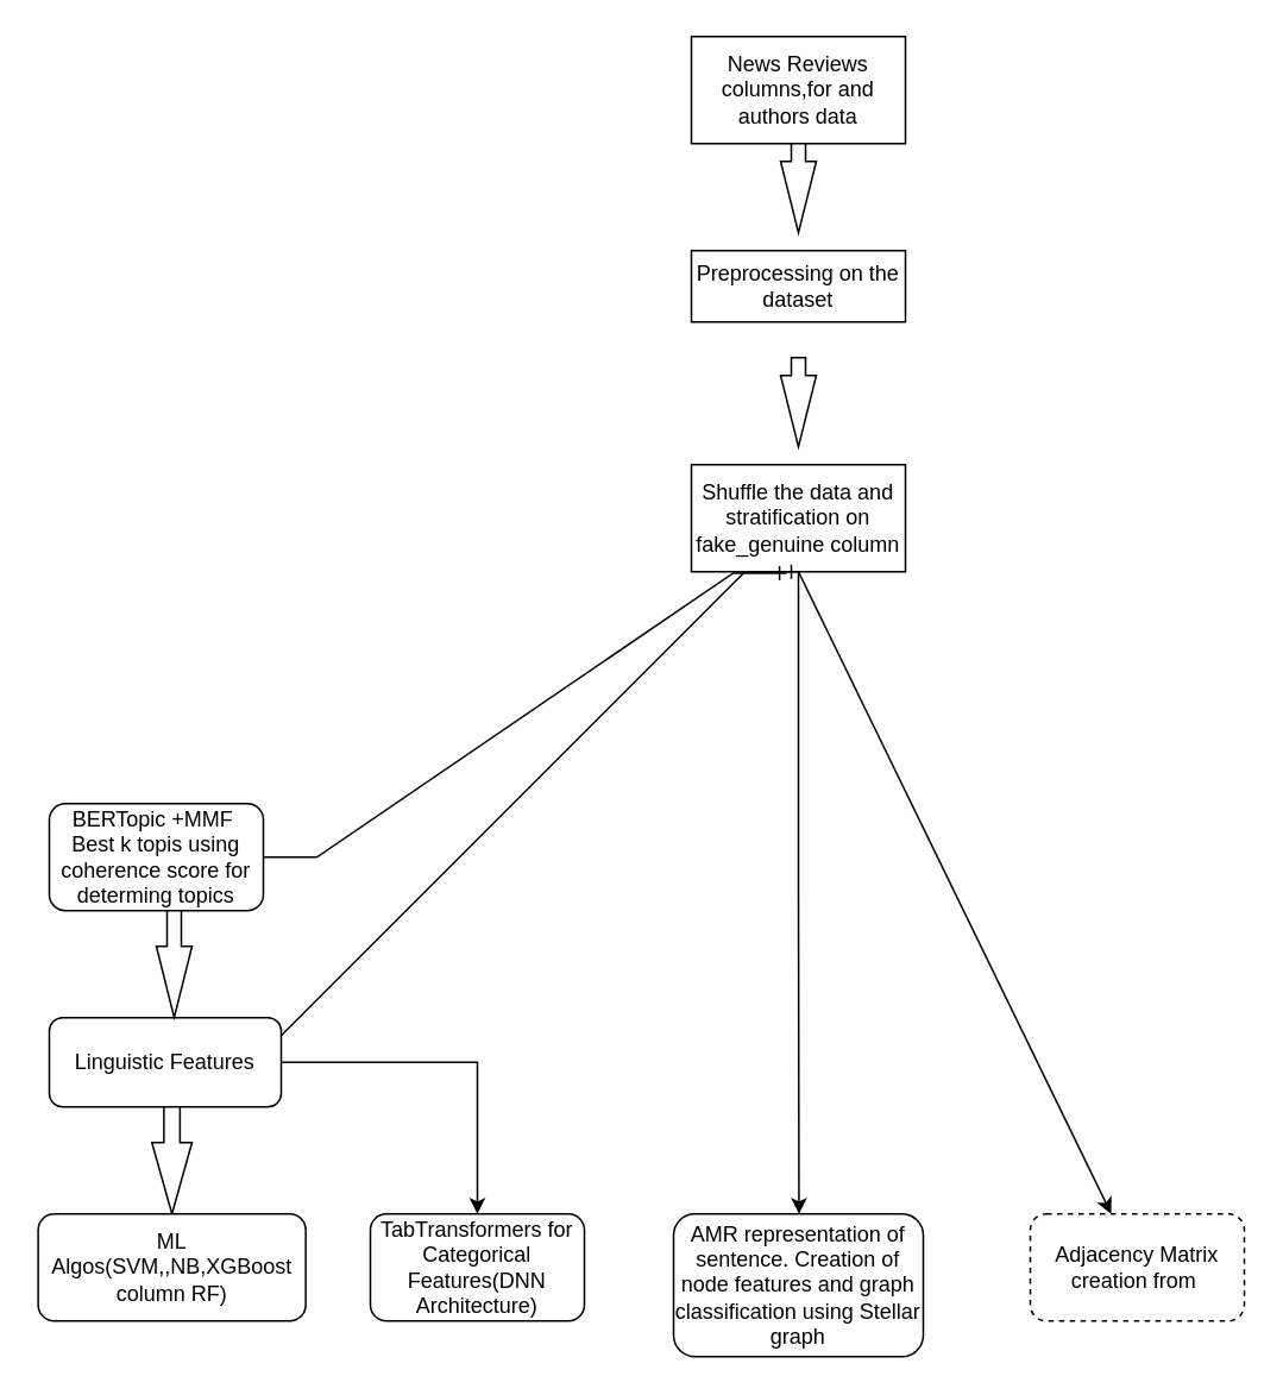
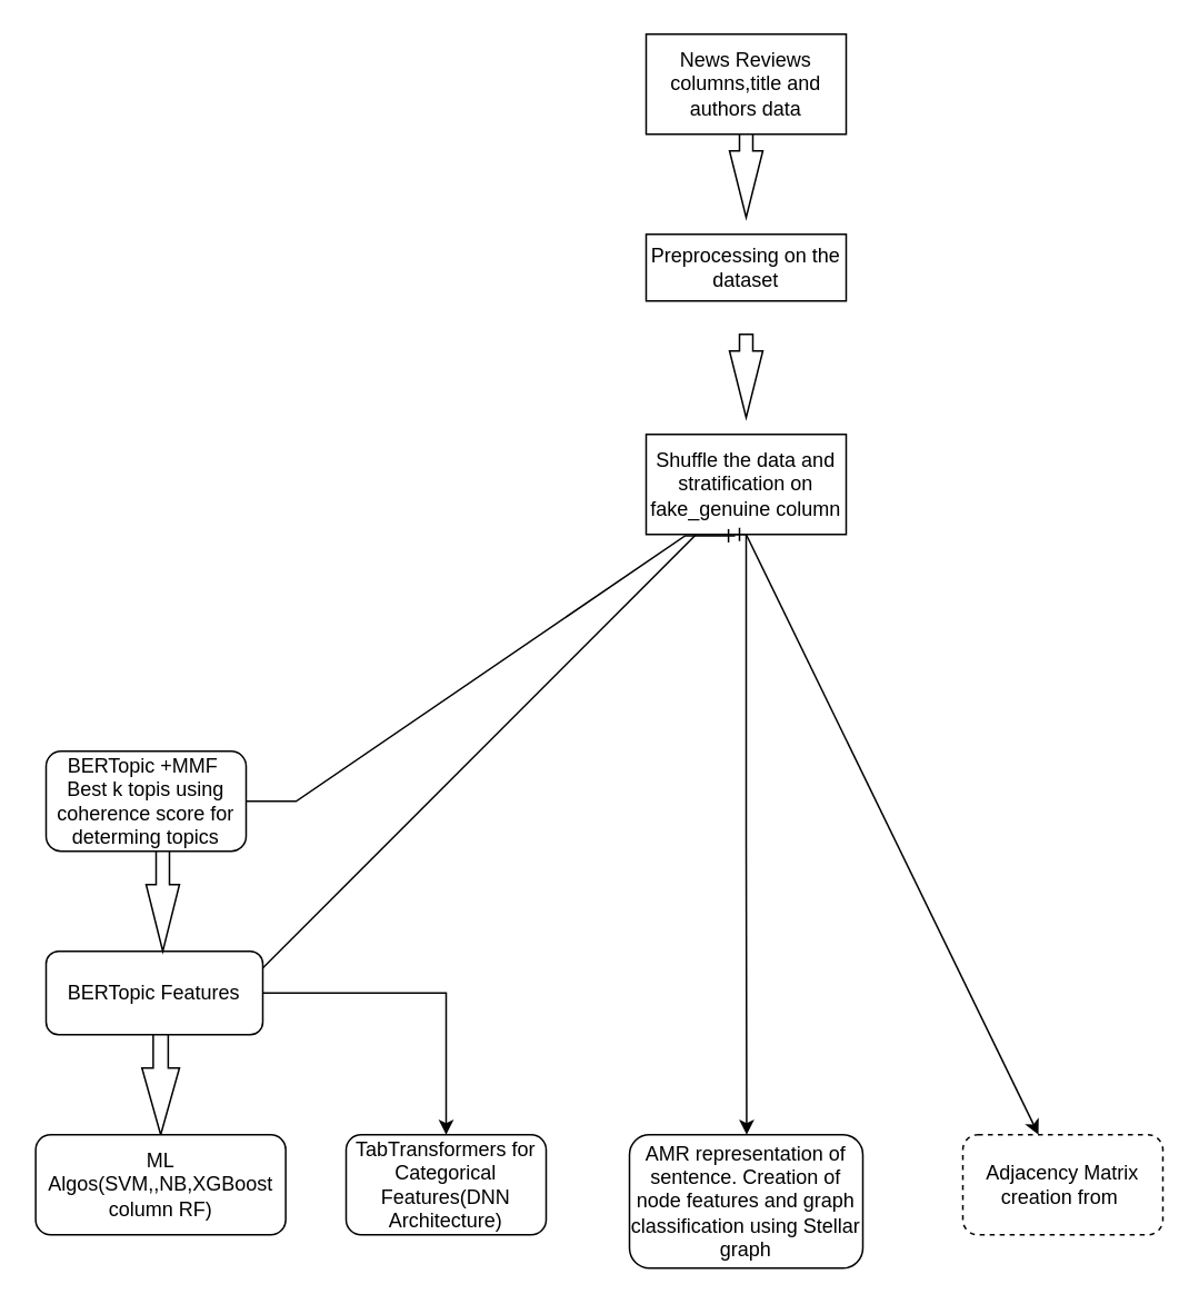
- <mxCell id="2" value="News Reviews&lt;br&gt;columns,for and authors data" style="rounded=0;whiteSpace=wrap;html=1;" vertex="1" parent="1"><mxGeometry x="387" y="20" width="120" height="60" as="geometry" /></mxCell>
+ <mxCell id="2" value="News Reviews&lt;br&gt;columns,title and authors data" style="rounded=0;whiteSpace=wrap;html=1;" vertex="1" parent="1"><mxGeometry x="387" y="20" width="120" height="60" as="geometry" /></mxCell>
- <mxCell id="12" value="Linguistic Features" style="rounded=1;whiteSpace=wrap;html=1;" vertex="1" parent="1"><mxGeometry x="27" y="570" width="130" height="50" as="geometry" /></mxCell>
+ <mxCell id="12" value="BERTopic Features" style="rounded=1;whiteSpace=wrap;html=1;" vertex="1" parent="1"><mxGeometry x="27" y="570" width="130" height="50" as="geometry" /></mxCell>
